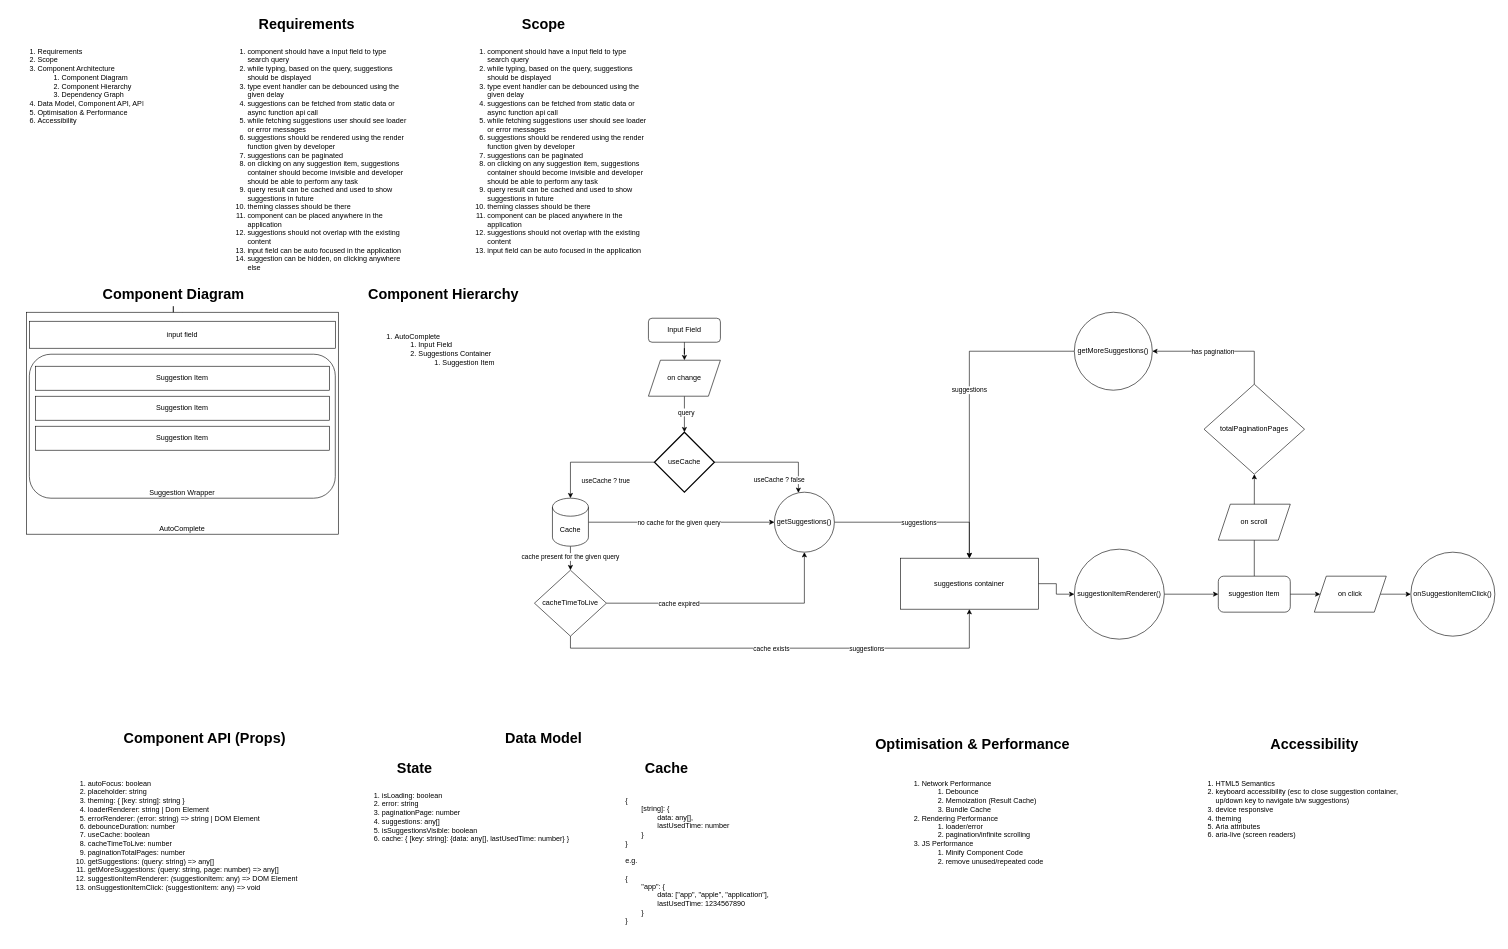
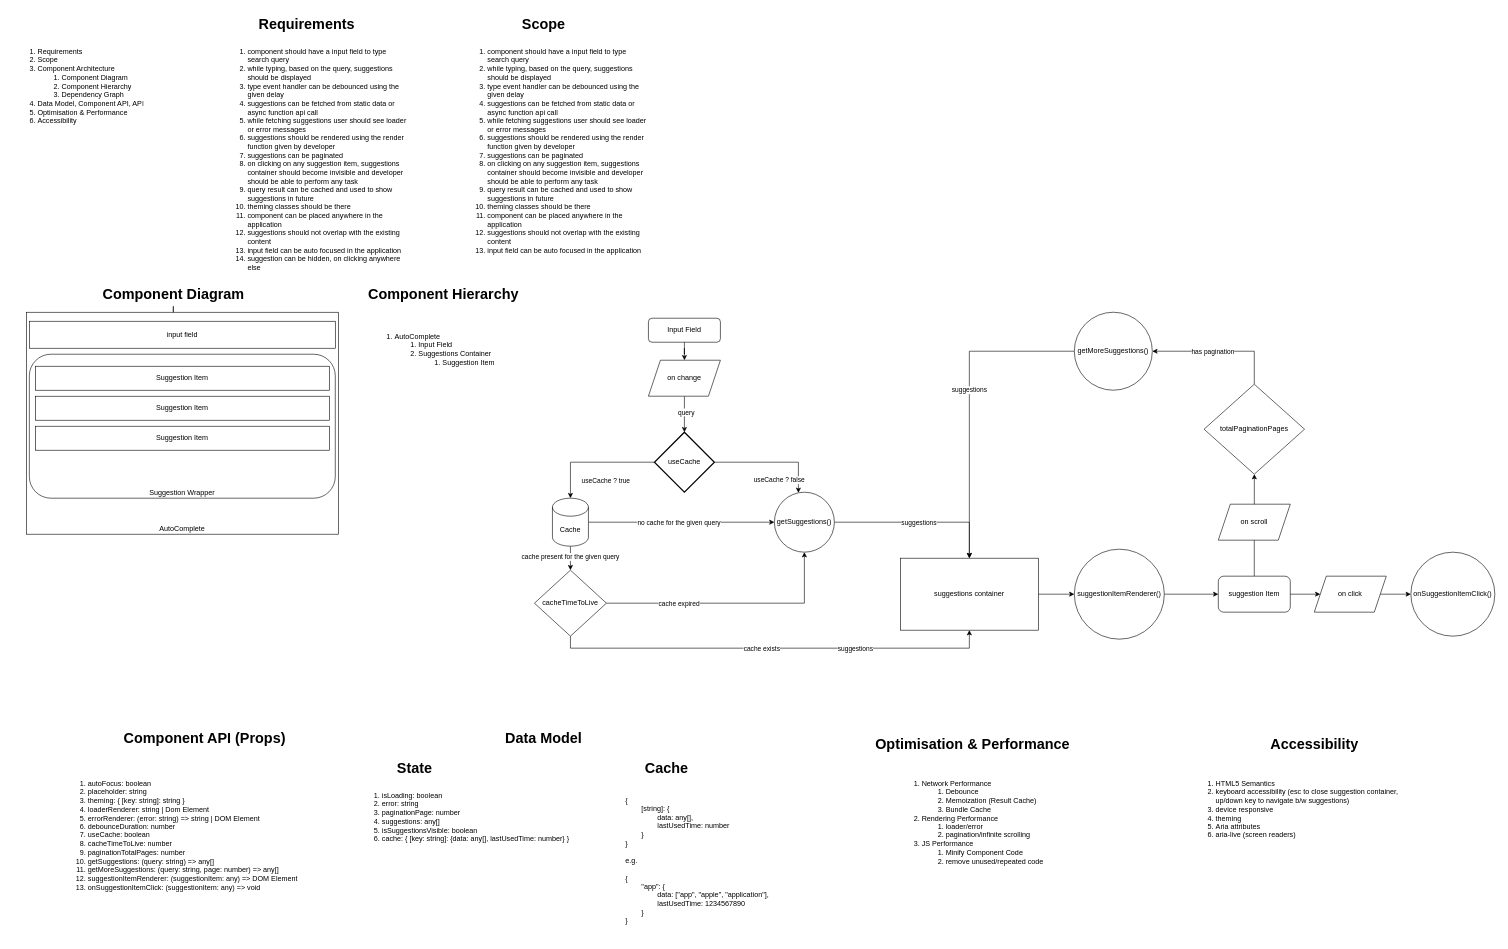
- <mxCell id="41" value="suggestions container" style="rounded=0;whiteSpace=wrap;html=1;" vertex="1" parent="1"><mxGeometry x="1500" y="930" width="230" height="85" as="geometry" /></mxCell>
+ <mxCell id="41" value="suggestions container" style="rounded=0;whiteSpace=wrap;html=1;" vertex="1" parent="1"><mxGeometry x="1500" y="930" width="230" height="120" as="geometry" /></mxCell>
